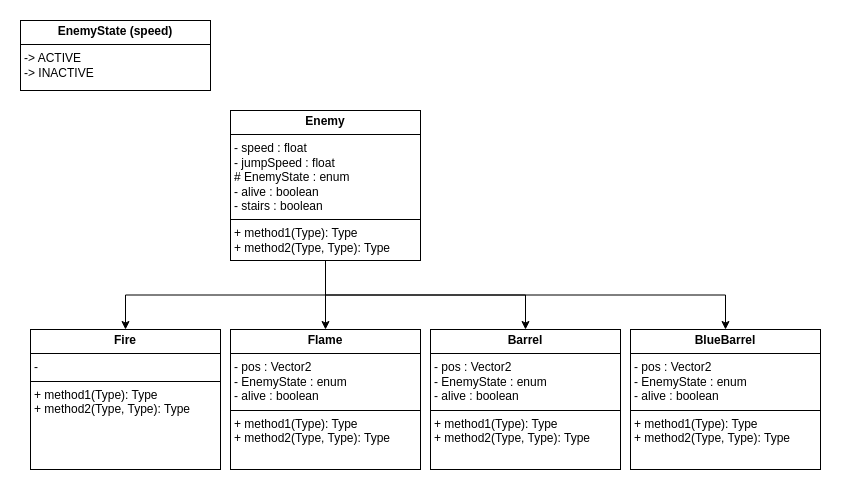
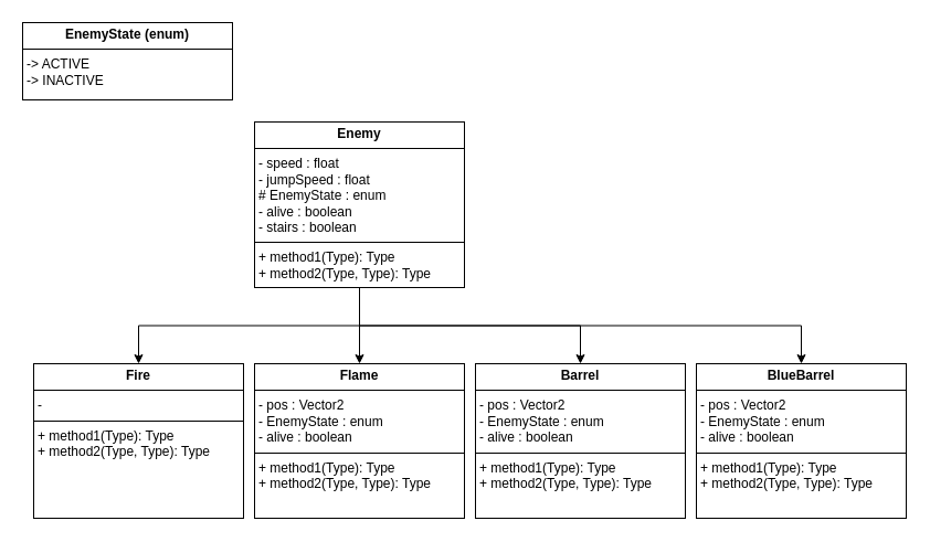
- <mxCell id="2" value="&lt;p style=&quot;margin:0px;margin-top:4px;text-align:center;&quot;&gt;&lt;b&gt;EnemyState (speed)&lt;/b&gt;&lt;/p&gt;&lt;hr size=&quot;1&quot; style=&quot;border-style:solid;&quot;&gt;&lt;p style=&quot;margin:0px;margin-left:4px;&quot;&gt;-&amp;gt; ACTIVE&lt;/p&gt;&lt;p style=&quot;margin:0px;margin-left:4px;&quot;&gt;-&amp;gt; INACTIVE&lt;/p&gt;" style="verticalAlign=top;align=left;overflow=fill;html=1;whiteSpace=wrap;" vertex="1" parent="1"><mxGeometry x="20" y="20" width="190" height="70" as="geometry" /></mxCell>
+ <mxCell id="2" value="&lt;p style=&quot;margin:0px;margin-top:4px;text-align:center;&quot;&gt;&lt;b&gt;EnemyState (enum)&lt;/b&gt;&lt;/p&gt;&lt;hr size=&quot;1&quot; style=&quot;border-style:solid;&quot;&gt;&lt;p style=&quot;margin:0px;margin-left:4px;&quot;&gt;-&amp;gt; ACTIVE&lt;/p&gt;&lt;p style=&quot;margin:0px;margin-left:4px;&quot;&gt;-&amp;gt; INACTIVE&lt;/p&gt;" style="verticalAlign=top;align=left;overflow=fill;html=1;whiteSpace=wrap;" vertex="1" parent="1"><mxGeometry x="20" y="20" width="190" height="70" as="geometry" /></mxCell>
